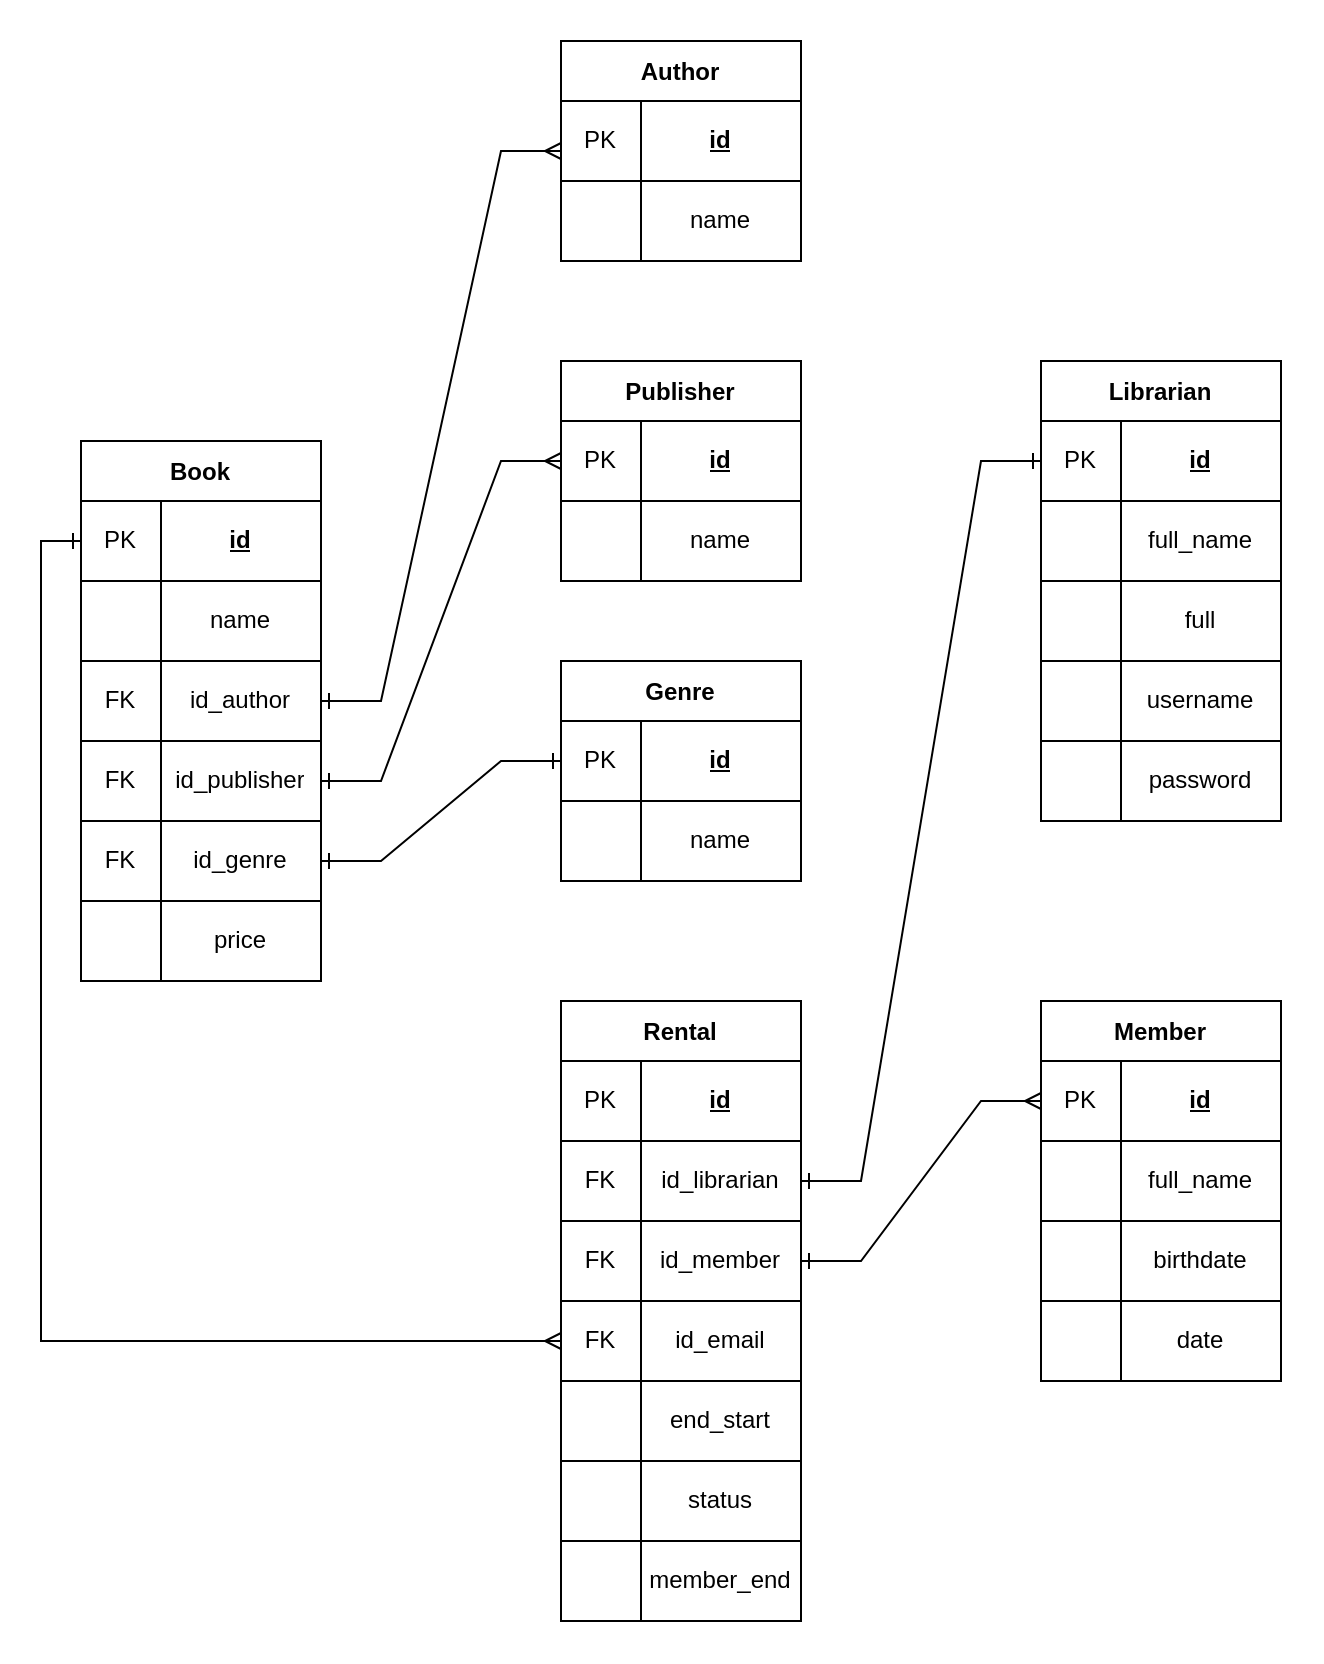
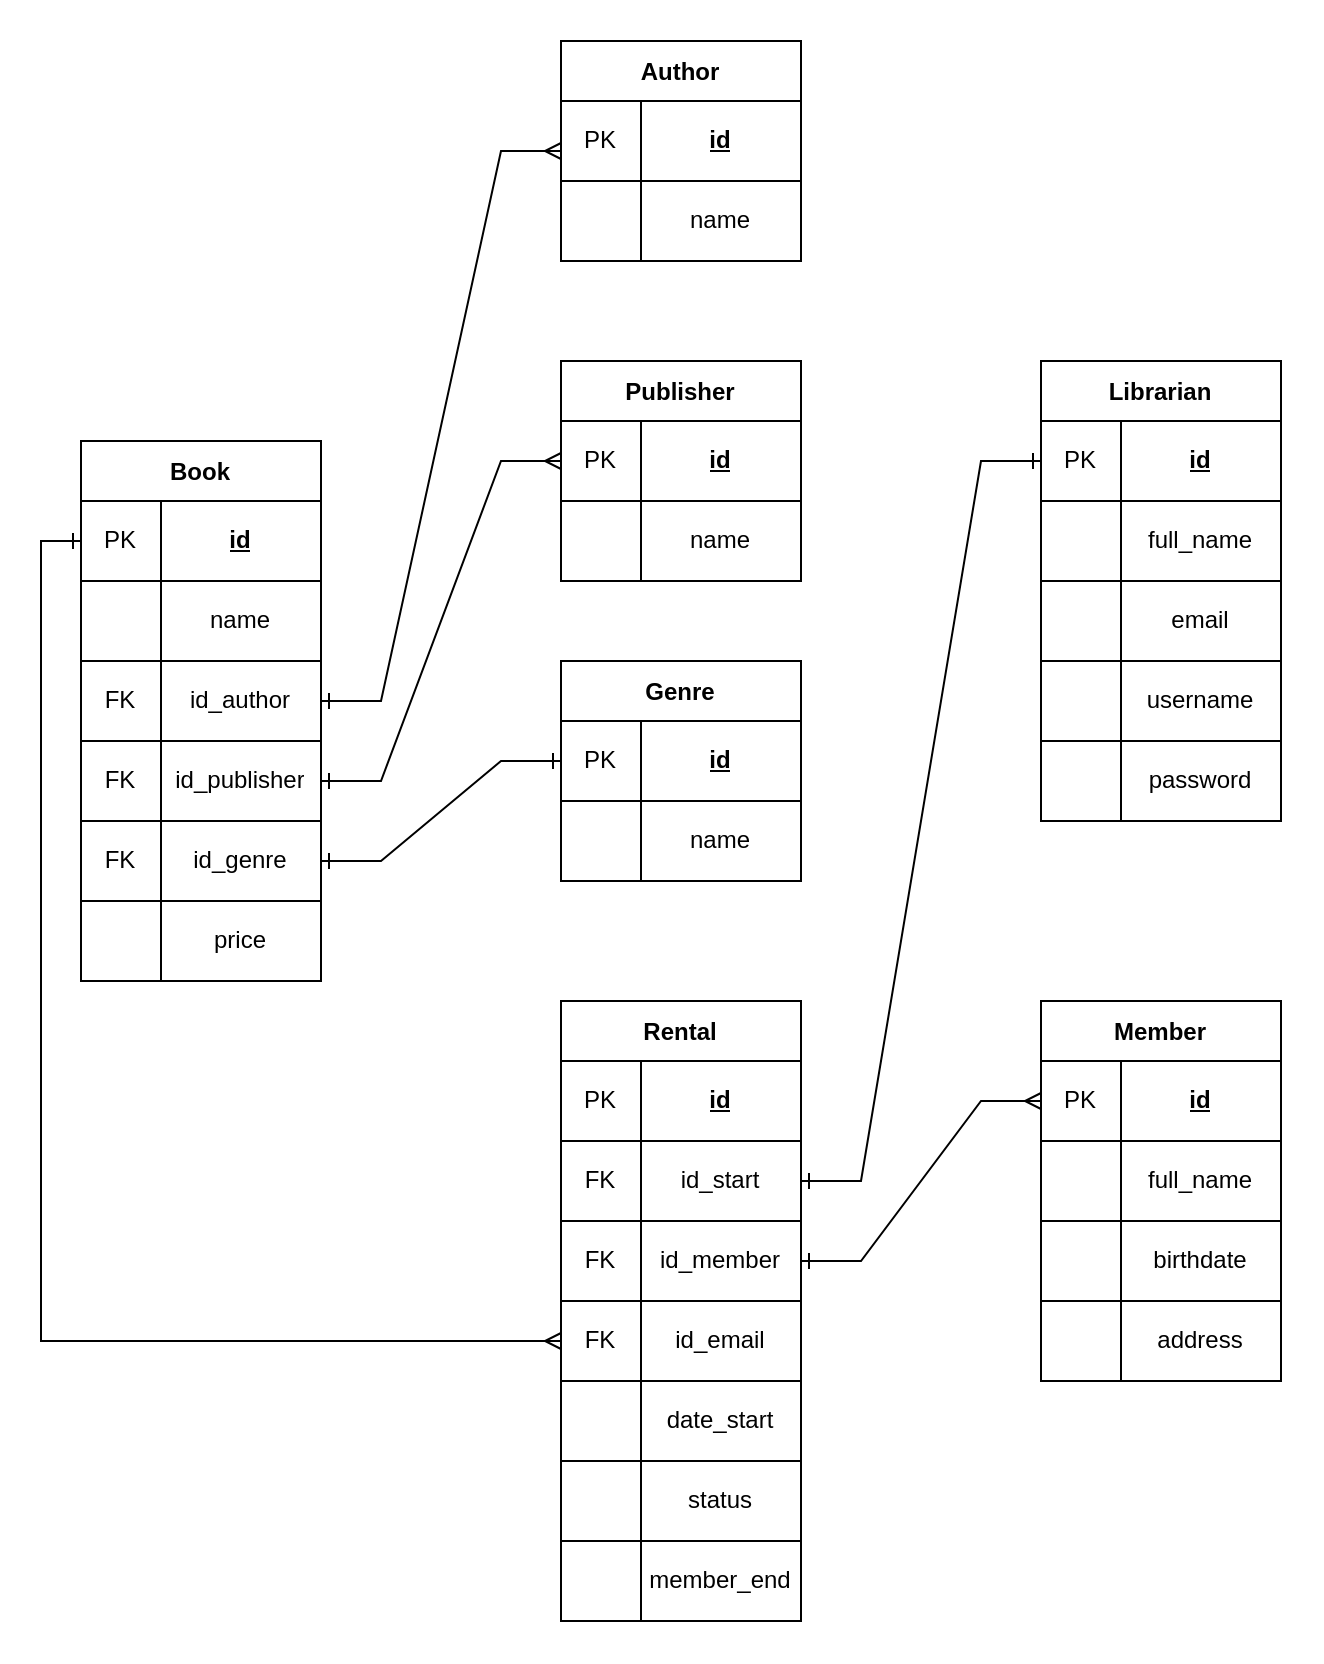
- <mxCell id="90" value="full" style="shape=partialRectangle;html=1;whiteSpace=wrap;connectable=0;fillColor=none;top=0;left=0;bottom=0;right=0;overflow=hidden;" vertex="1" parent="88"><mxGeometry x="40" width="80" height="40" as="geometry"><mxRectangle width="80" height="40" as="alternateBounds" /></mxGeometry></mxCell>
+ <mxCell id="90" value="email" style="shape=partialRectangle;html=1;whiteSpace=wrap;connectable=0;fillColor=none;top=0;left=0;bottom=0;right=0;overflow=hidden;" vertex="1" parent="88"><mxGeometry x="40" width="80" height="40" as="geometry"><mxRectangle width="80" height="40" as="alternateBounds" /></mxGeometry></mxCell>
- <mxCell id="49" value="id_librarian" style="shape=partialRectangle;html=1;whiteSpace=wrap;connectable=0;fillColor=none;top=0;left=0;bottom=0;right=0;overflow=hidden;" vertex="1" parent="47"><mxGeometry x="40" width="80" height="40" as="geometry"><mxRectangle width="80" height="40" as="alternateBounds" /></mxGeometry></mxCell>
+ <mxCell id="49" value="id_start" style="shape=partialRectangle;html=1;whiteSpace=wrap;connectable=0;fillColor=none;top=0;left=0;bottom=0;right=0;overflow=hidden;" vertex="1" parent="47"><mxGeometry x="40" width="80" height="40" as="geometry"><mxRectangle width="80" height="40" as="alternateBounds" /></mxGeometry></mxCell>
- <mxCell id="79" value="date" style="shape=partialRectangle;html=1;whiteSpace=wrap;connectable=0;fillColor=none;top=0;left=0;bottom=0;right=0;overflow=hidden;" vertex="1" parent="77"><mxGeometry x="40" width="80" height="40" as="geometry"><mxRectangle width="80" height="40" as="alternateBounds" /></mxGeometry></mxCell>
+ <mxCell id="79" value="address" style="shape=partialRectangle;html=1;whiteSpace=wrap;connectable=0;fillColor=none;top=0;left=0;bottom=0;right=0;overflow=hidden;" vertex="1" parent="77"><mxGeometry x="40" width="80" height="40" as="geometry"><mxRectangle width="80" height="40" as="alternateBounds" /></mxGeometry></mxCell>
- <mxCell id="58" value="end_start" style="shape=partialRectangle;html=1;whiteSpace=wrap;connectable=0;fillColor=none;top=0;left=0;bottom=0;right=0;overflow=hidden;" vertex="1" parent="56"><mxGeometry x="40" width="80" height="40" as="geometry"><mxRectangle width="80" height="40" as="alternateBounds" /></mxGeometry></mxCell>
+ <mxCell id="58" value="date_start" style="shape=partialRectangle;html=1;whiteSpace=wrap;connectable=0;fillColor=none;top=0;left=0;bottom=0;right=0;overflow=hidden;" vertex="1" parent="56"><mxGeometry x="40" width="80" height="40" as="geometry"><mxRectangle width="80" height="40" as="alternateBounds" /></mxGeometry></mxCell>
